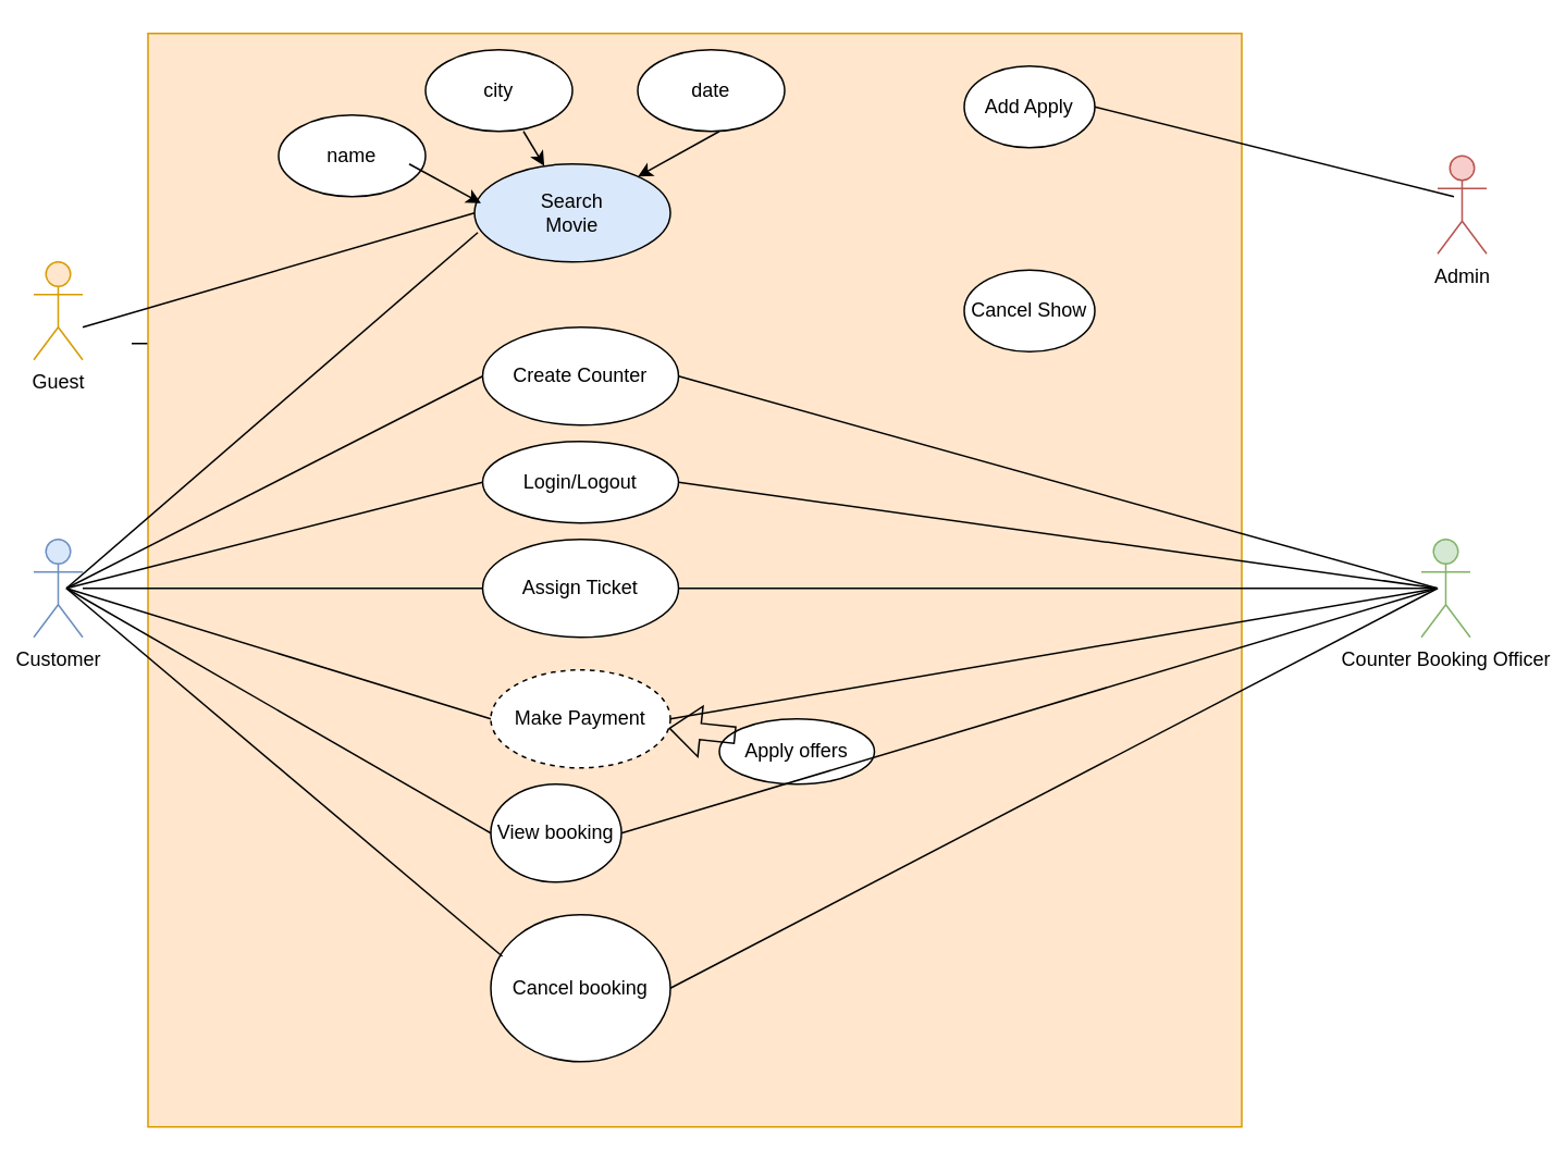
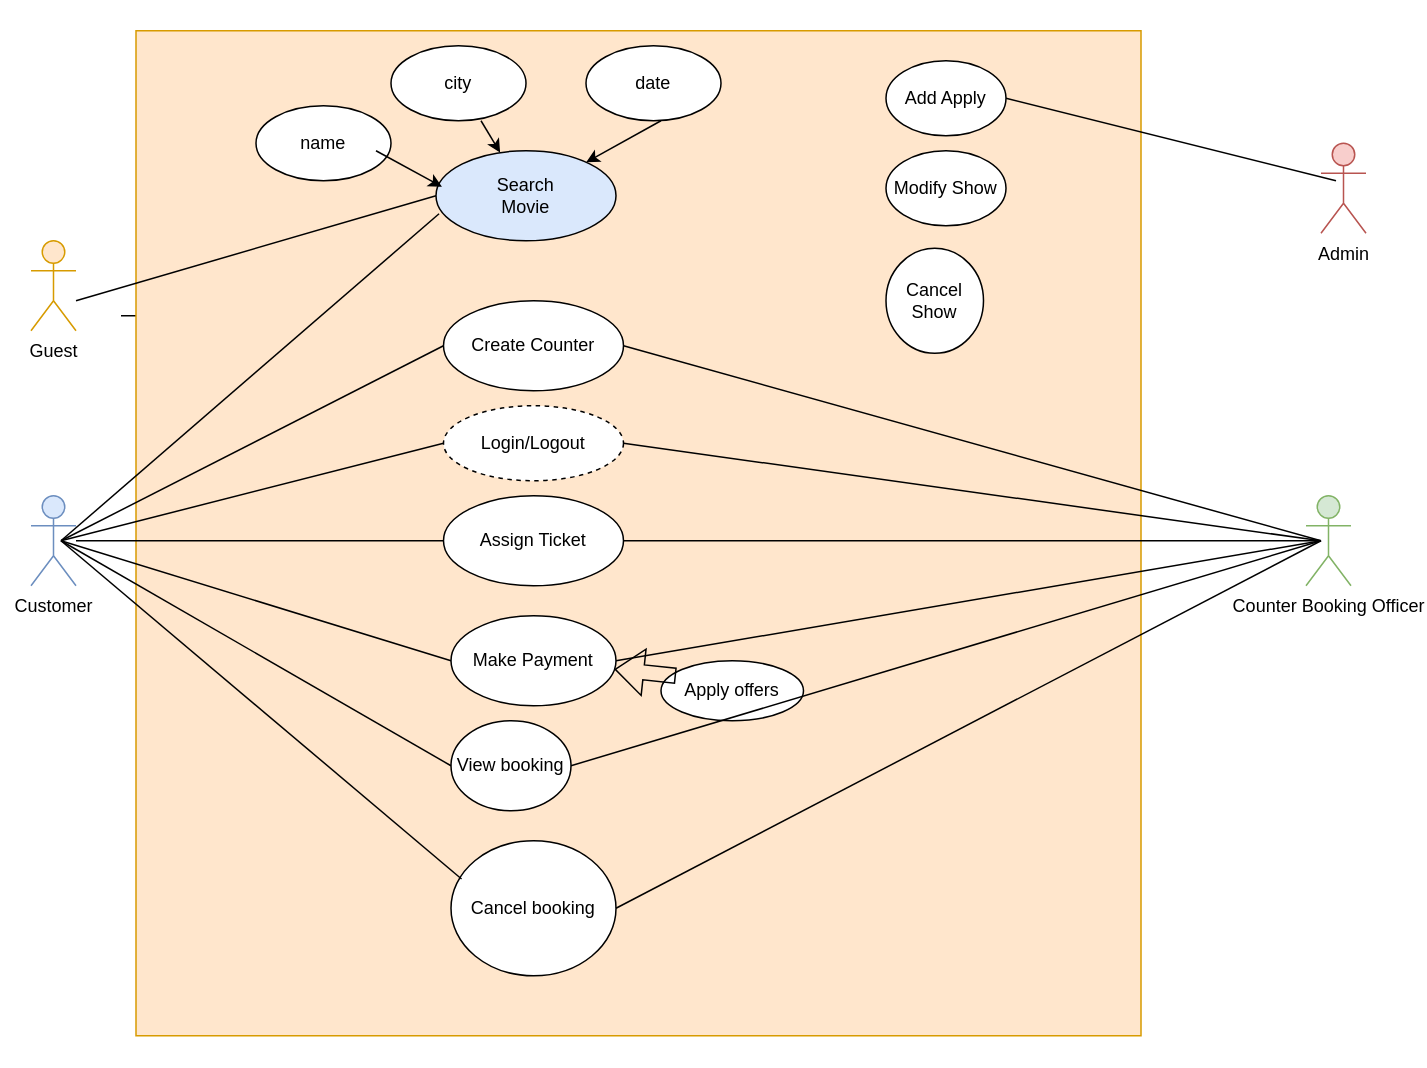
+ <mxCell id="22" value="Modify Show" style="ellipse;whiteSpace=wrap;html=1;" vertex="1" parent="1"><mxGeometry x="590" y="100" width="80" height="50" as="geometry" /></mxCell>
- <mxCell id="23" value="Cancel Show" style="ellipse;whiteSpace=wrap;html=1;" vertex="1" parent="1"><mxGeometry x="590" y="165" width="80" height="50" as="geometry" /></mxCell>
+ <mxCell id="23" value="Cancel Show" style="ellipse;whiteSpace=wrap;html=1;" vertex="1" parent="1"><mxGeometry x="590" y="165" width="65" height="70" as="geometry" /></mxCell>
- <mxCell id="27" value="Login/Logout" style="ellipse;whiteSpace=wrap;html=1;" vertex="1" parent="1"><mxGeometry x="295" y="270" width="120" height="50" as="geometry" /></mxCell>
+ <mxCell id="27" value="Login/Logout" style="ellipse;whiteSpace=wrap;html=1;dashed=1;" vertex="1" parent="1"><mxGeometry x="295" y="270" width="120" height="50" as="geometry" /></mxCell>
- <mxCell id="16" value="Make Payment" style="ellipse;whiteSpace=wrap;html=1;dashed=1;" vertex="1" parent="1"><mxGeometry x="300" y="410" width="110" height="60" as="geometry" /></mxCell>
+ <mxCell id="16" value="Make Payment" style="ellipse;whiteSpace=wrap;html=1;" vertex="1" parent="1"><mxGeometry x="300" y="410" width="110" height="60" as="geometry" /></mxCell>
